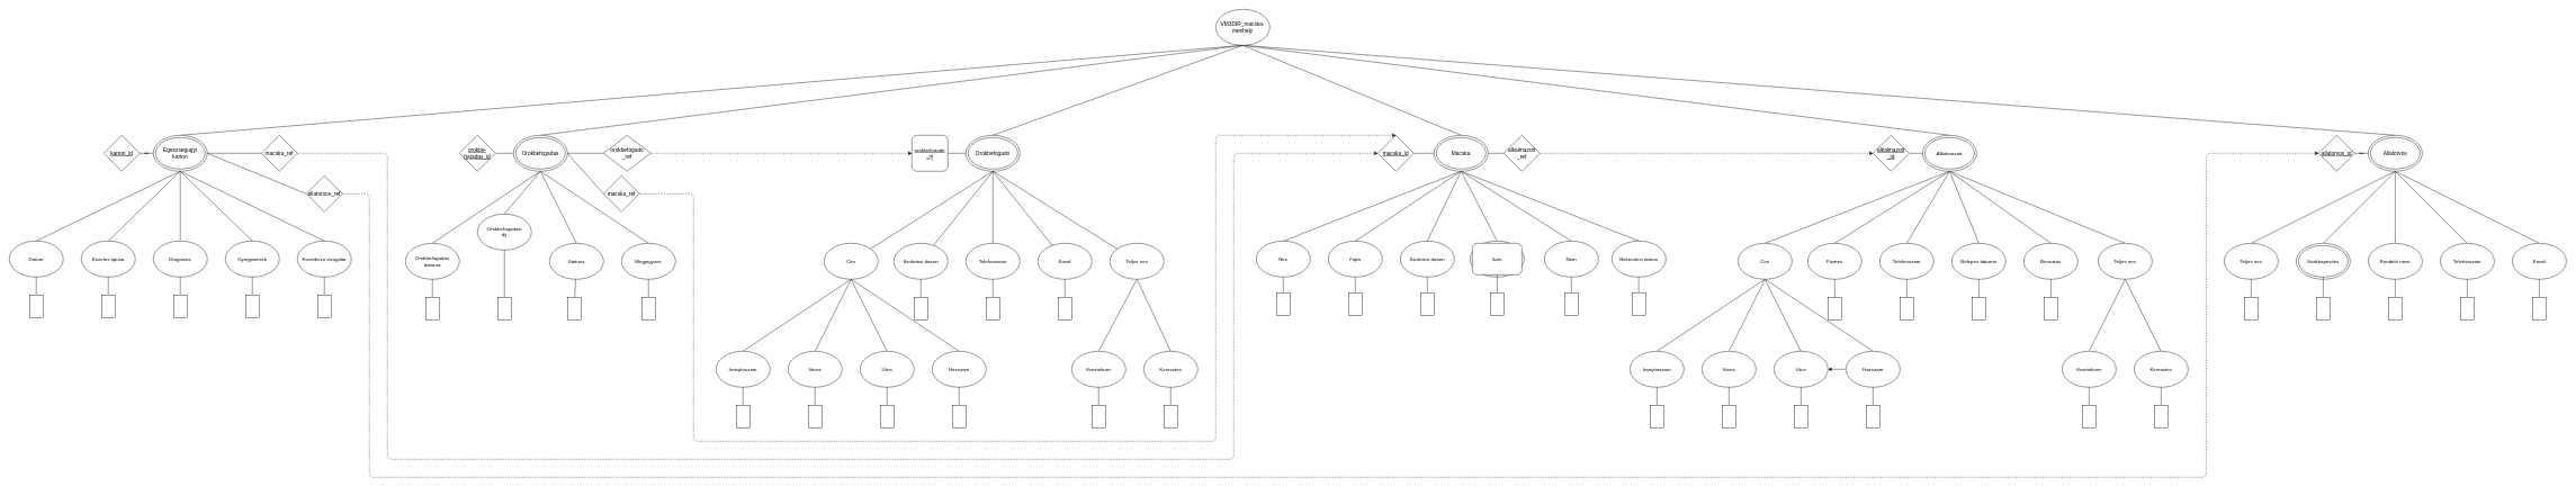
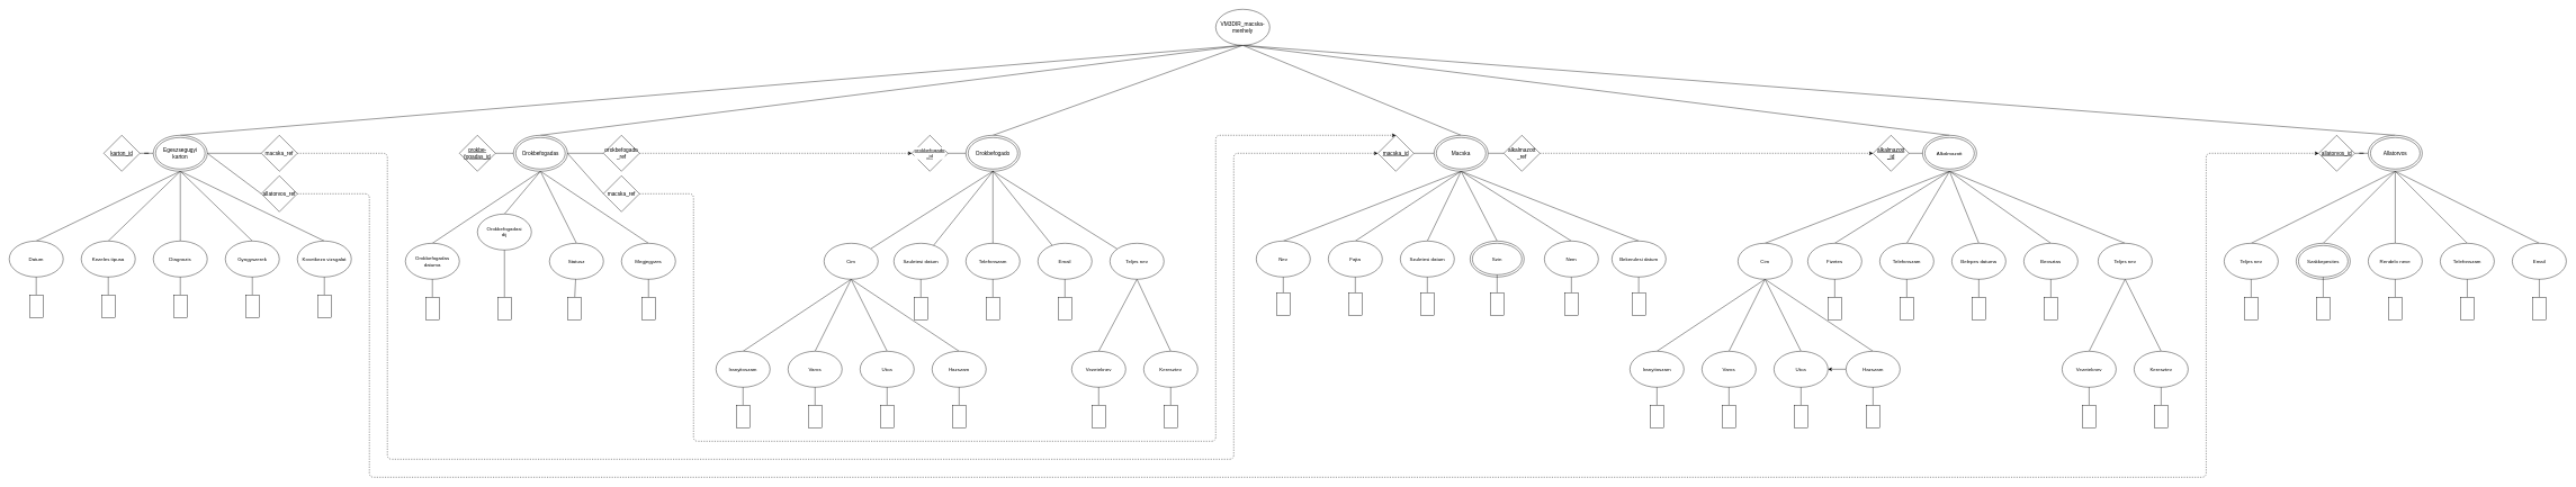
- <mxCell id="58" value="orokbefogado&lt;br&gt;_ref" style="rhombus;whiteSpace=wrap;html=1;" parent="1" vertex="1"><mxGeometry x="1340" y="300" width="105" height="80" as="geometry" /></mxCell>
+ <mxCell id="58" value="orokbefogado&lt;br&gt;_ref" style="rhombus;whiteSpace=wrap;html=1;" parent="1" vertex="1"><mxGeometry x="1340" y="300" width="80" height="80" as="geometry" /></mxCell>
- <mxCell id="67" value="&lt;u&gt;orokbefogado&lt;/u&gt;&lt;div&gt;&lt;u&gt;_id&lt;/u&gt;&lt;/div&gt;" style="whiteSpace=wrap;html=1;fontFamily=Helvetica;fontSize=11;fontColor=default;labelBackgroundColor=default;rounded=1;" parent="1" vertex="1"><mxGeometry x="2025" y="300" width="80" height="80" as="geometry" /></mxCell>
+ <mxCell id="67" value="&lt;u&gt;orokbefogado&lt;/u&gt;&lt;div&gt;&lt;u&gt;_id&lt;/u&gt;&lt;/div&gt;" style="rhombus;whiteSpace=wrap;html=1;fontFamily=Helvetica;fontSize=11;fontColor=default;labelBackgroundColor=default;" parent="1" vertex="1"><mxGeometry x="2025" y="300" width="80" height="80" as="geometry" /></mxCell>
- <mxCell id="56" value="allatorvos_ref" style="rhombus;whiteSpace=wrap;html=1;" parent="1" vertex="1"><mxGeometry x="680" y="390" width="80" height="80" as="geometry" /></mxCell>
+ <mxCell id="56" value="allatorvos_ref" style="rhombus;whiteSpace=wrap;html=1;" parent="1" vertex="1"><mxGeometry x="580" y="390" width="80" height="80" as="geometry" /></mxCell>
- <mxCell id="108" value="Szin" style="whiteSpace=wrap;html=1;fontFamily=Helvetica;fontSize=11;fontColor=default;labelBackgroundColor=default;rounded=1;" parent="1" vertex="1"><mxGeometry x="3270" y="540" width="110" height="70" as="geometry" /></mxCell>
+ <mxCell id="108" value="Szin" style="ellipse;whiteSpace=wrap;html=1;fontFamily=Helvetica;fontSize=11;fontColor=default;labelBackgroundColor=default;" parent="1" vertex="1"><mxGeometry x="3270" y="540" width="110" height="70" as="geometry" /></mxCell>
